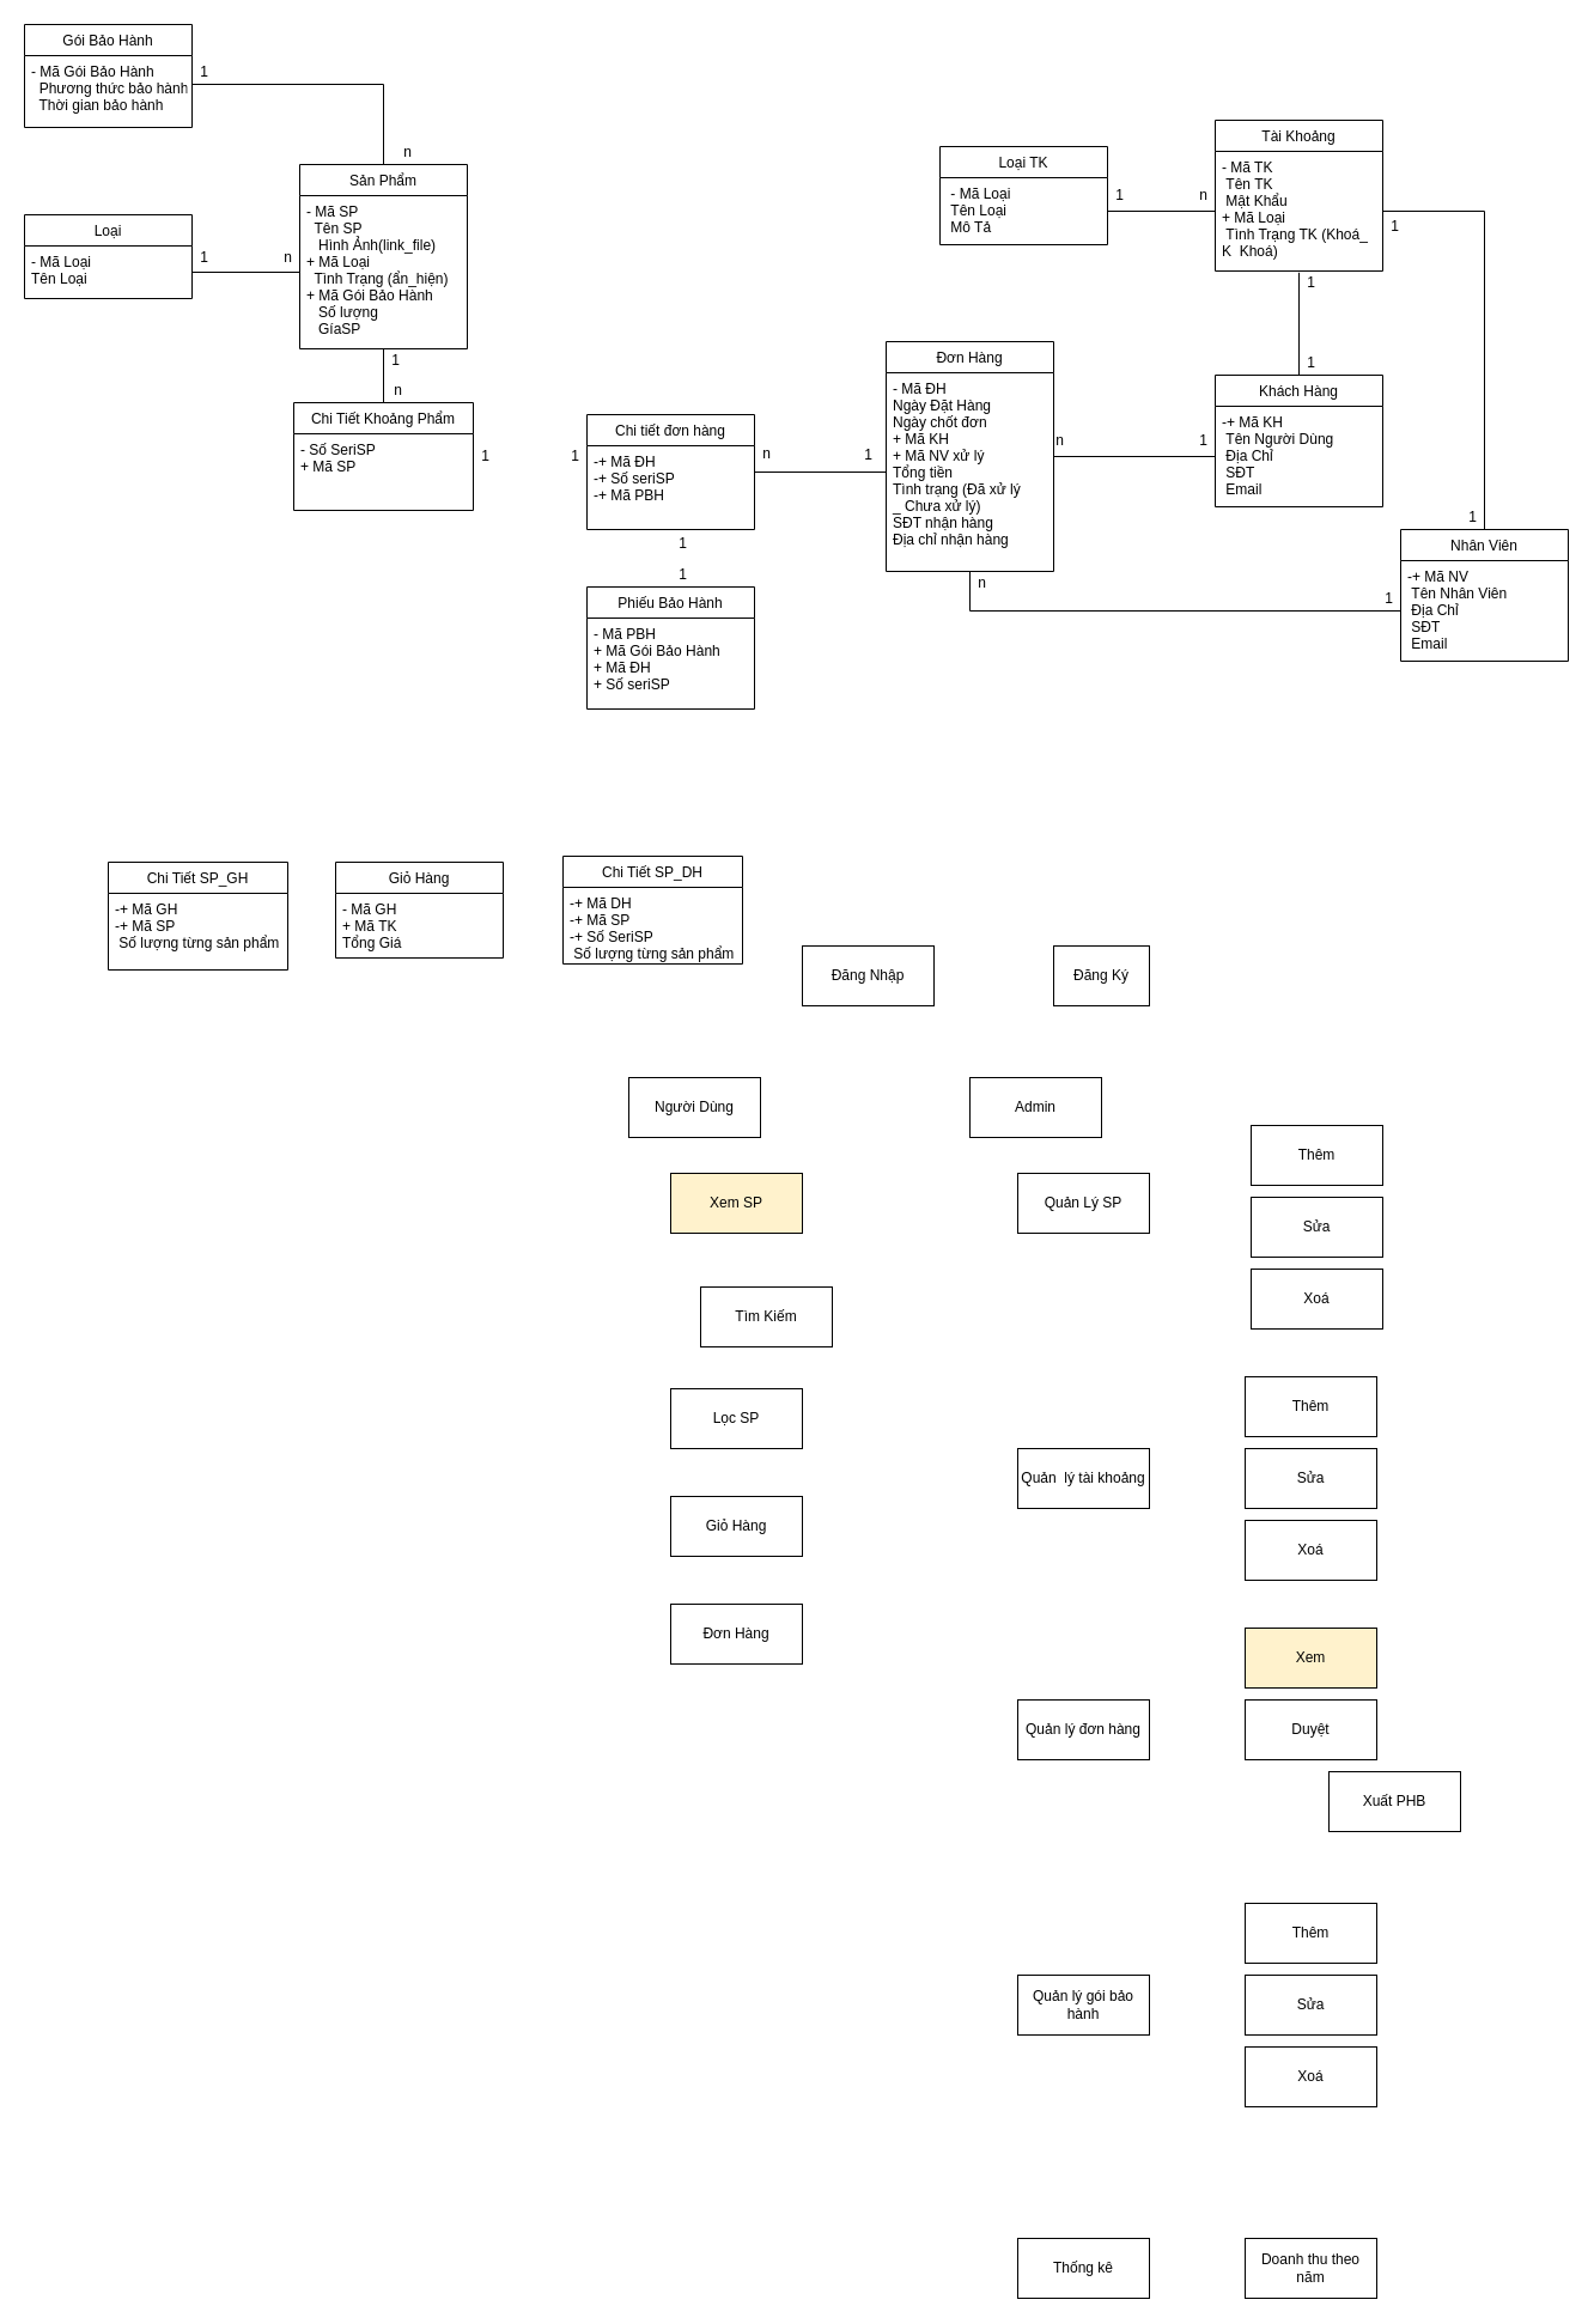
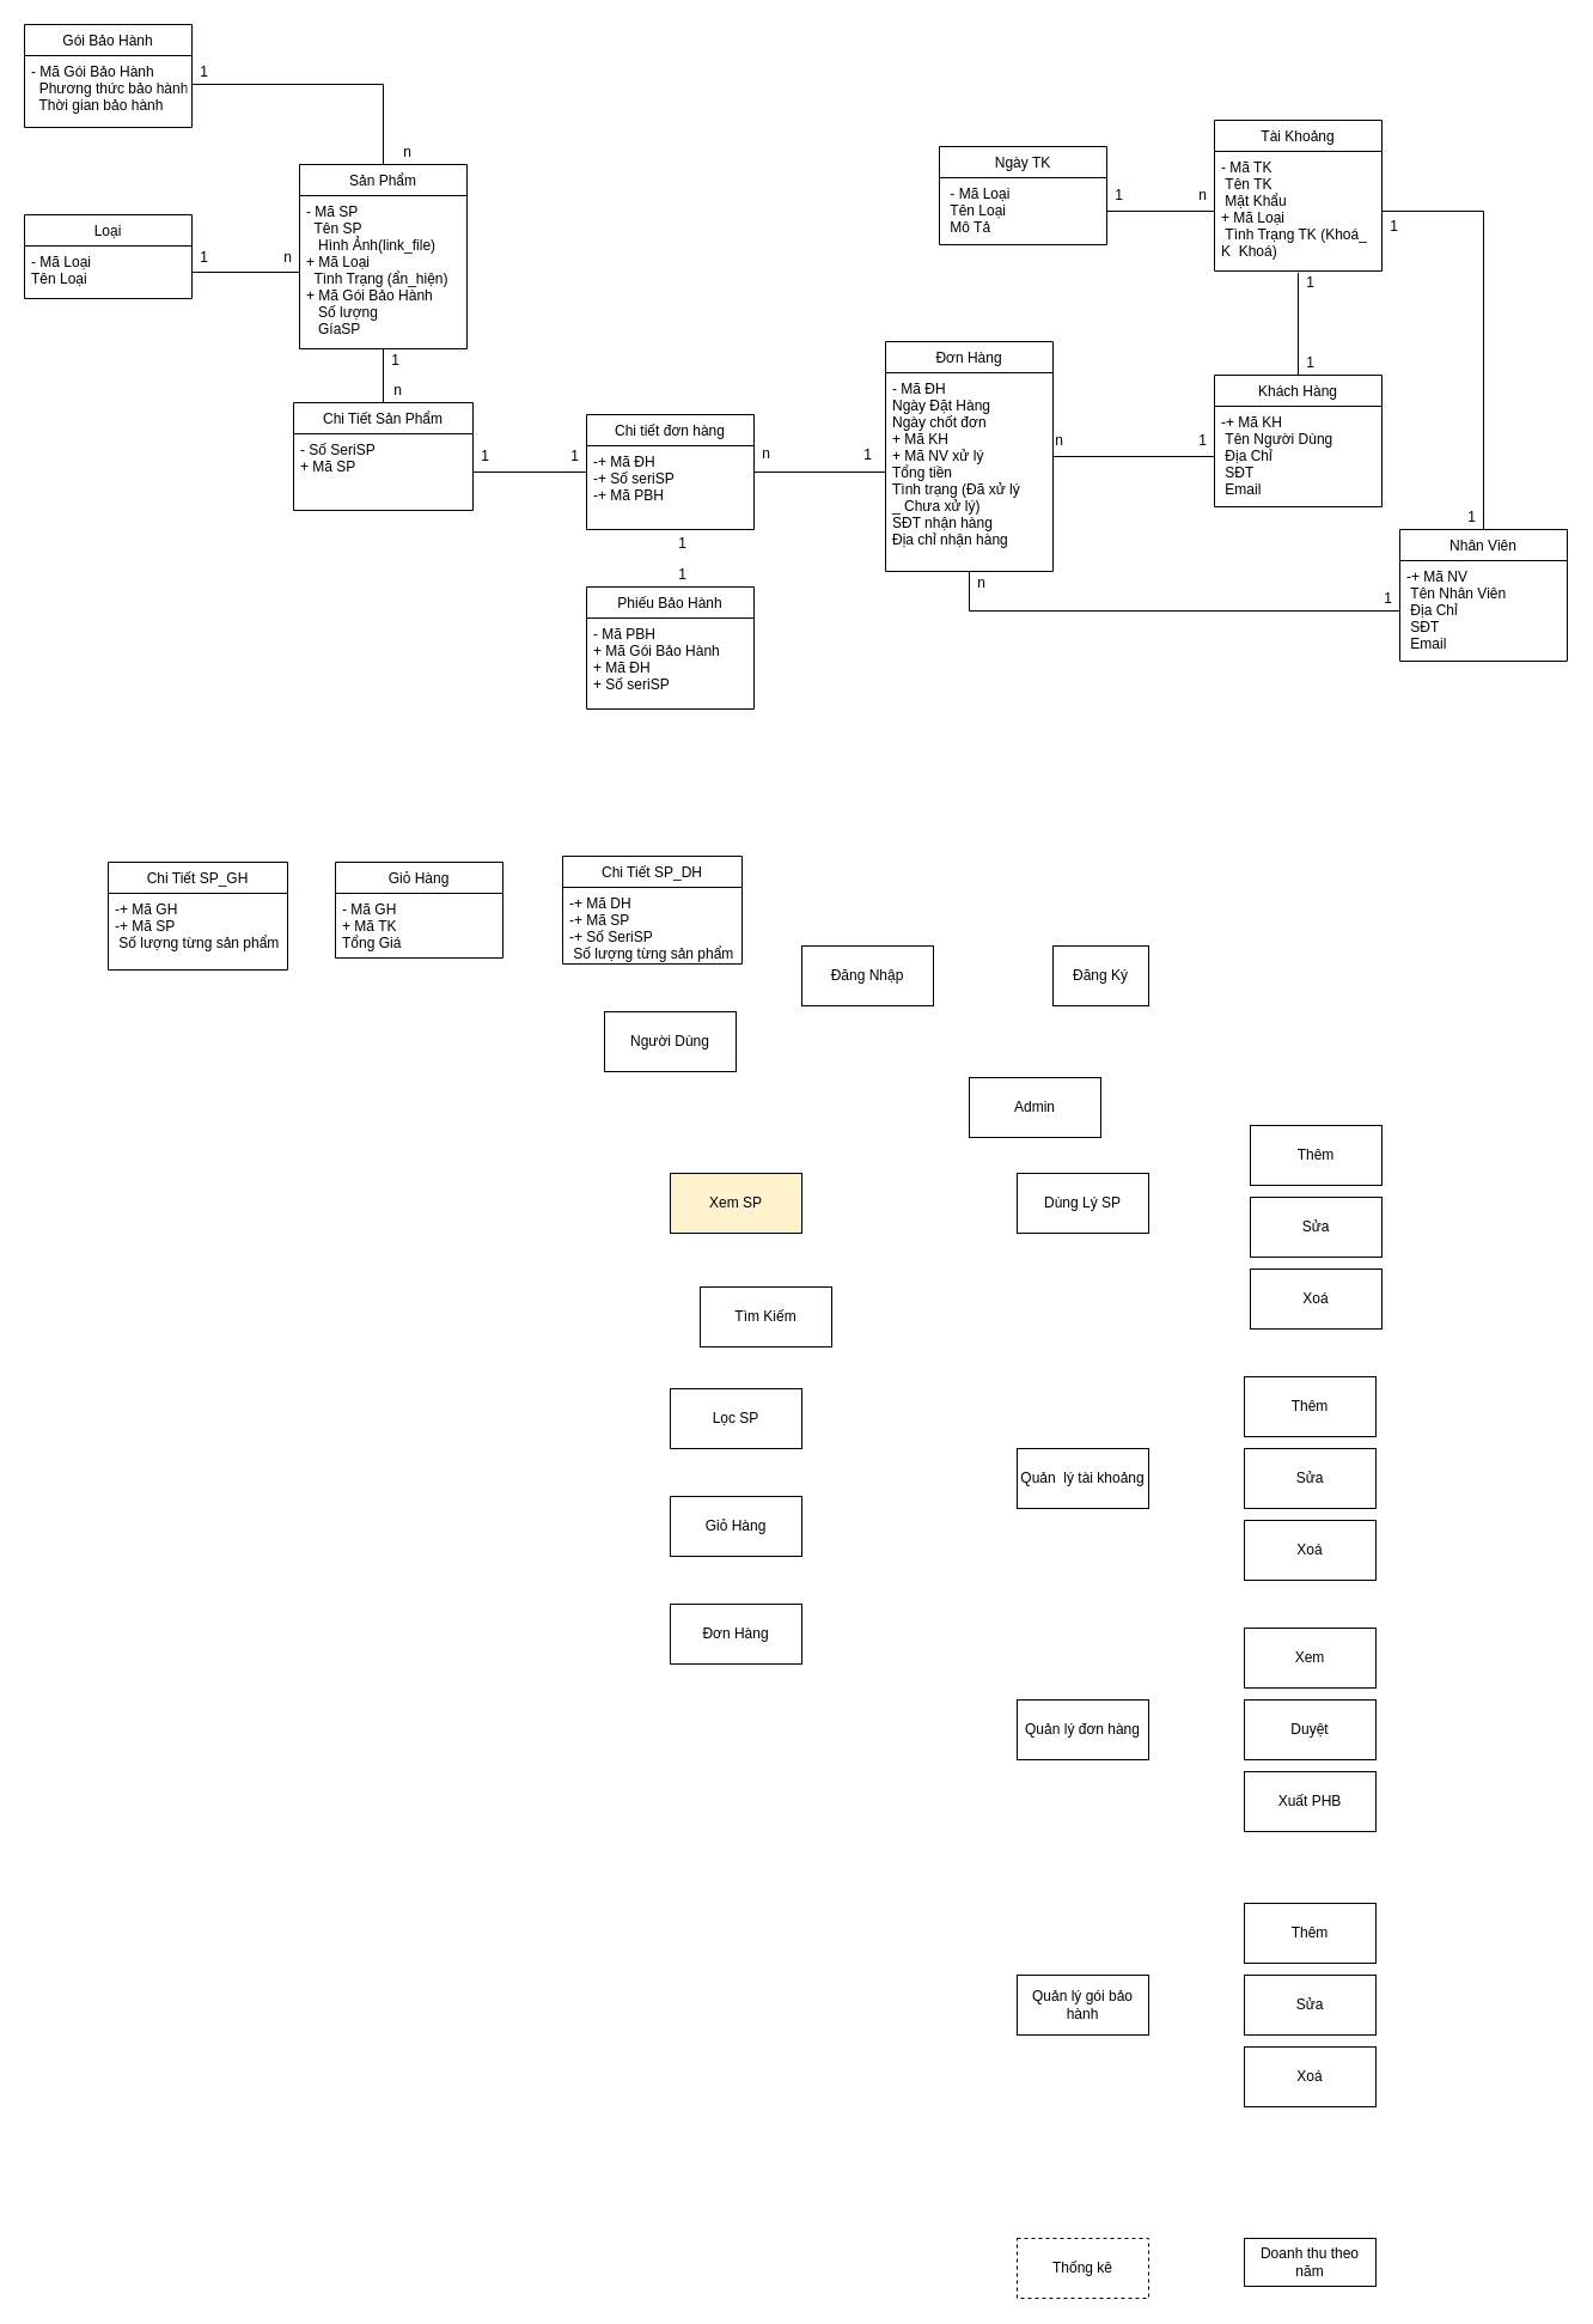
- <mxCell id="27" value="Loại TK" style="swimlane;fontStyle=0;childLayout=stackLayout;horizontal=1;startSize=26;fillColor=none;horizontalStack=0;resizeParent=1;resizeParentMax=0;resizeLast=0;collapsible=1;marginBottom=0;" parent="1" vertex="1"><mxGeometry x="785" y="122" width="140" height="82" as="geometry" /></mxCell>
+ <mxCell id="27" value="Ngày TK" style="swimlane;fontStyle=0;childLayout=stackLayout;horizontal=1;startSize=26;fillColor=none;horizontalStack=0;resizeParent=1;resizeParentMax=0;resizeLast=0;collapsible=1;marginBottom=0;" parent="1" vertex="1"><mxGeometry x="785" y="122" width="140" height="82" as="geometry" /></mxCell>
- <mxCell id="39" value="Chi Tiết Khoảng Phẩm" style="swimlane;fontStyle=0;childLayout=stackLayout;horizontal=1;startSize=26;fillColor=none;horizontalStack=0;resizeParent=1;resizeParentMax=0;resizeLast=0;collapsible=1;marginBottom=0;" parent="1" vertex="1"><mxGeometry x="245" y="336" width="150" height="90" as="geometry" /></mxCell>
+ <mxCell id="39" value="Chi Tiết Sản Phẩm" style="swimlane;fontStyle=0;childLayout=stackLayout;horizontal=1;startSize=26;fillColor=none;horizontalStack=0;resizeParent=1;resizeParentMax=0;resizeLast=0;collapsible=1;marginBottom=0;" parent="1" vertex="1"><mxGeometry x="245" y="336" width="150" height="90" as="geometry" /></mxCell>
+ <mxCell id="83" value="" style="edgeStyle=orthogonalEdgeStyle;rounded=0;orthogonalLoop=1;jettySize=auto;html=1;entryX=0;entryY=0.5;entryDx=0;entryDy=0;endArrow=none;endFill=0;exitX=1;exitY=0.5;exitDx=0;exitDy=0;" edge="1" parent="1" source="40" target="81"><mxGeometry relative="1" as="geometry"><mxPoint x="395" y="394" as="sourcePoint" /><mxPoint x="735" y="394" as="targetPoint" /></mxGeometry></mxCell>
- <mxCell id="45" value="Người Dùng" style="rounded=0;whiteSpace=wrap;html=1;" vertex="1" parent="1"><mxGeometry x="525" y="900" width="110" height="50" as="geometry" /></mxCell>
+ <mxCell id="45" value="Người Dùng" style="rounded=0;whiteSpace=wrap;html=1;" vertex="1" parent="1"><mxGeometry x="505" y="845" width="110" height="50" as="geometry" /></mxCell>
- <mxCell id="53" value="Quản Lý SP" style="rounded=0;whiteSpace=wrap;html=1;" vertex="1" parent="1"><mxGeometry x="850" y="980" width="110" height="50" as="geometry" /></mxCell>
+ <mxCell id="53" value="Dùng Lý SP" style="rounded=0;whiteSpace=wrap;html=1;" vertex="1" parent="1"><mxGeometry x="850" y="980" width="110" height="50" as="geometry" /></mxCell>
- <mxCell id="69" value="Xem" style="rounded=0;whiteSpace=wrap;html=1;fillColor=#fff2cc;" vertex="1" parent="1"><mxGeometry x="1040" y="1360" width="110" height="50" as="geometry" /></mxCell>
+ <mxCell id="69" value="Xem" style="rounded=0;whiteSpace=wrap;html=1;" vertex="1" parent="1"><mxGeometry x="1040" y="1360" width="110" height="50" as="geometry" /></mxCell>
- <mxCell id="70" value="Xuất PHB" style="rounded=0;whiteSpace=wrap;html=1;" vertex="1" parent="1"><mxGeometry x="1110" y="1480" width="110" height="50" as="geometry" /></mxCell>
+ <mxCell id="70" value="Xuất PHB" style="rounded=0;whiteSpace=wrap;html=1;" vertex="1" parent="1"><mxGeometry x="1040" y="1480" width="110" height="50" as="geometry" /></mxCell>
- <mxCell id="57" value="Thống kê" style="rounded=0;whiteSpace=wrap;html=1;" vertex="1" parent="1"><mxGeometry x="850" y="1870" width="110" height="50" as="geometry" /></mxCell>
+ <mxCell id="57" value="Thống kê" style="rounded=0;whiteSpace=wrap;html=1;dashed=1;" vertex="1" parent="1"><mxGeometry x="850" y="1870" width="110" height="50" as="geometry" /></mxCell>
- <mxCell id="78" value="Doanh thu theo năm" style="rounded=0;whiteSpace=wrap;html=1;" vertex="1" parent="1"><mxGeometry x="1040" y="1870" width="110" height="50" as="geometry" /></mxCell>
+ <mxCell id="78" value="Doanh thu theo năm" style="rounded=0;whiteSpace=wrap;html=1;" vertex="1" parent="1"><mxGeometry x="1040" y="1870" width="110" height="40" as="geometry" /></mxCell>
